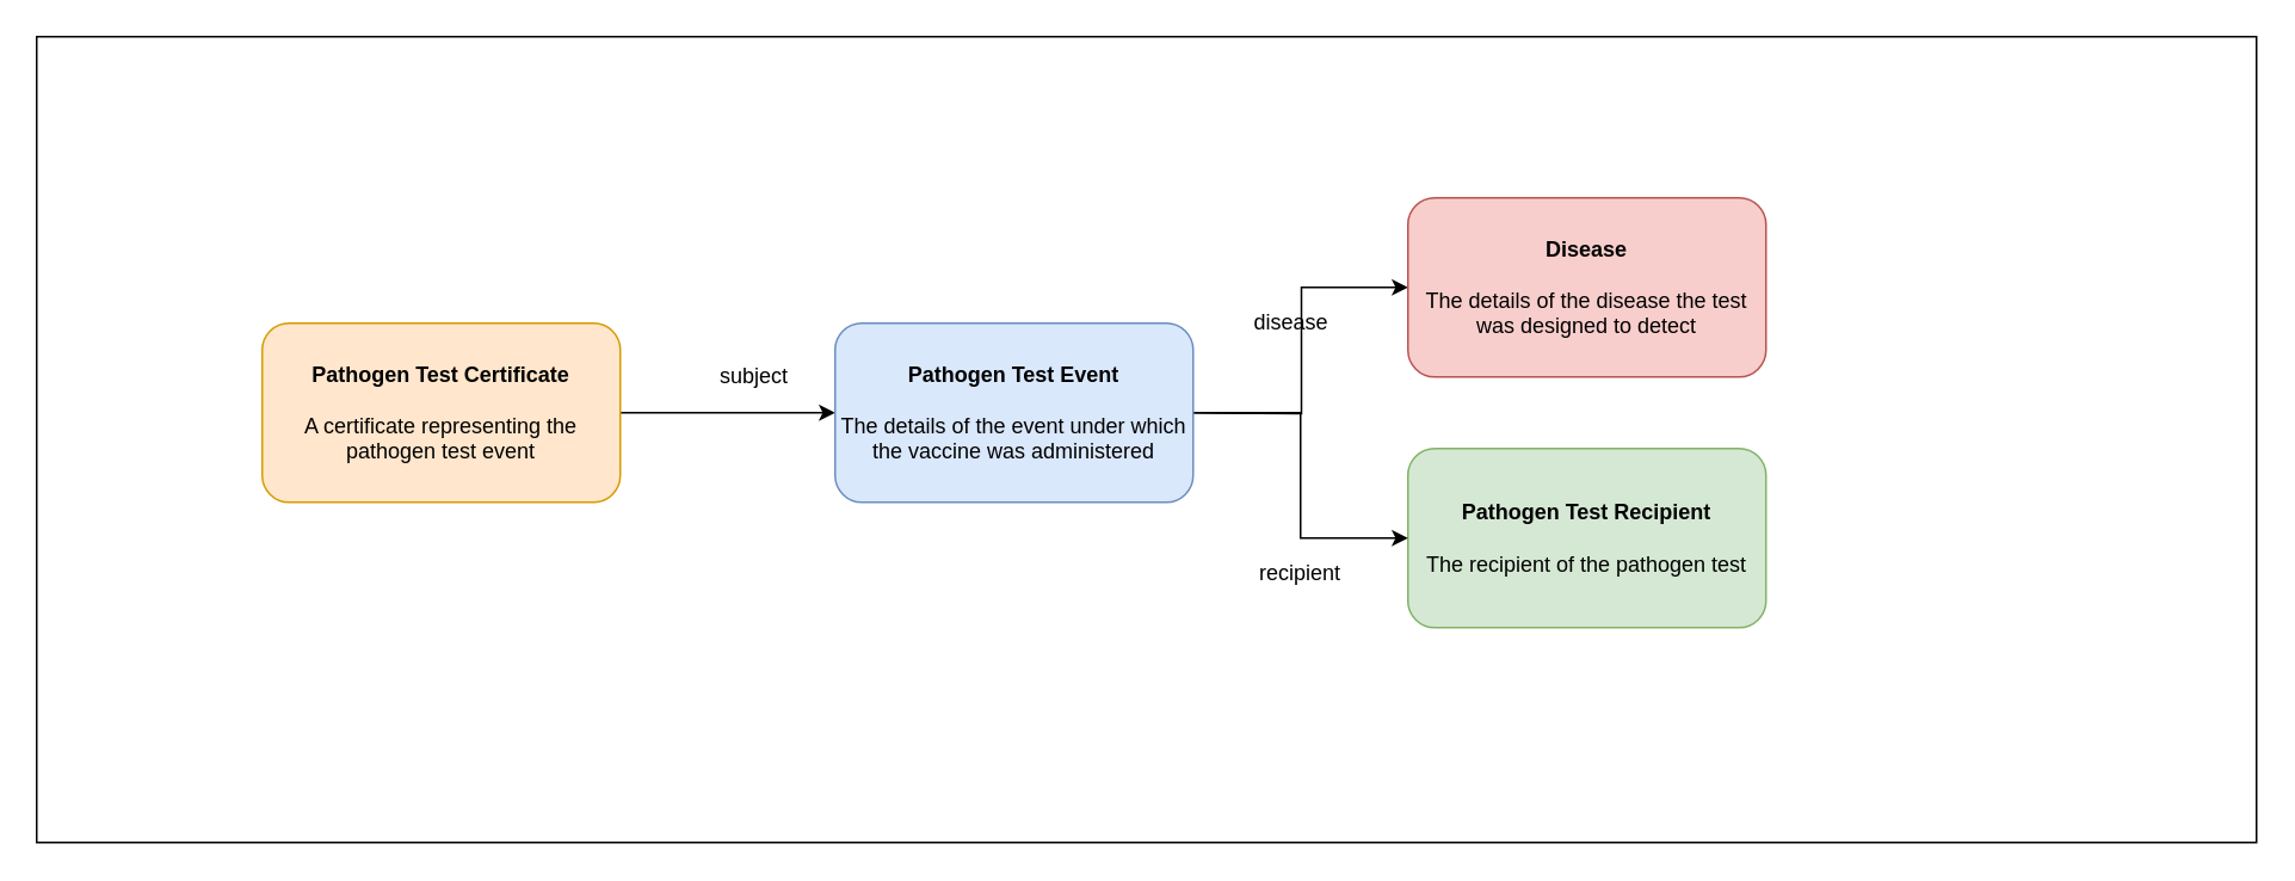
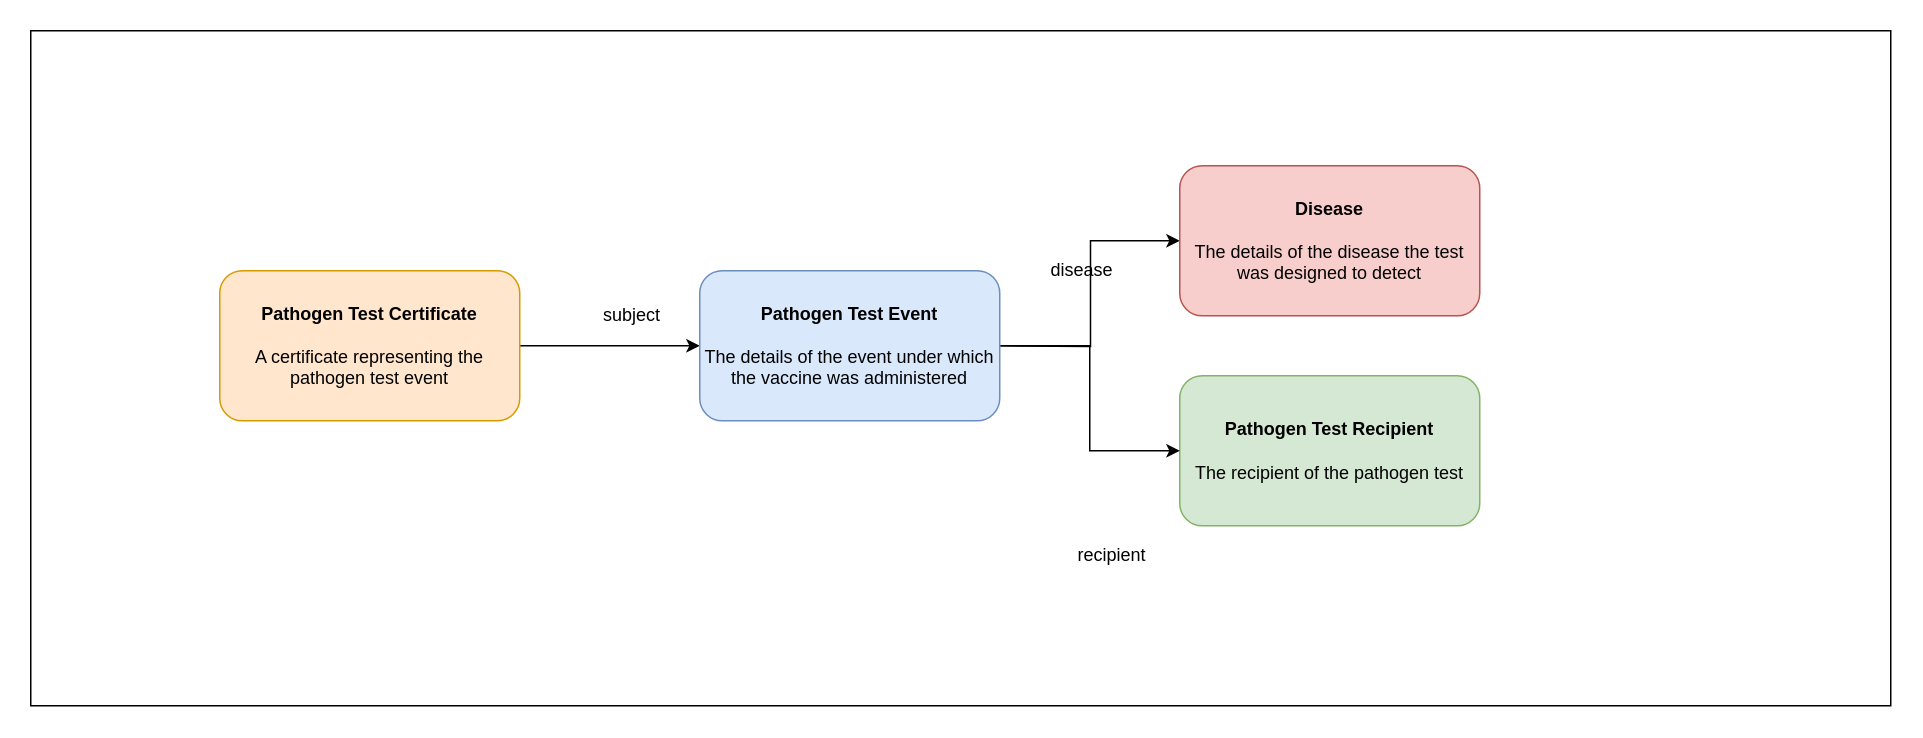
- <mxCell id="6" value="recipient" style="text;html=1;strokeColor=none;fillColor=none;align=center;verticalAlign=middle;whiteSpace=wrap;rounded=0;" parent="1" vertex="1"><mxGeometry x="706" y="310" width="40" height="20" as="geometry" /></mxCell>
+ <mxCell id="6" value="recipient" style="text;html=1;strokeColor=none;fillColor=none;align=center;verticalAlign=middle;whiteSpace=wrap;rounded=0;" parent="1" vertex="1"><mxGeometry x="721" y="360" width="40" height="20" as="geometry" /></mxCell>
